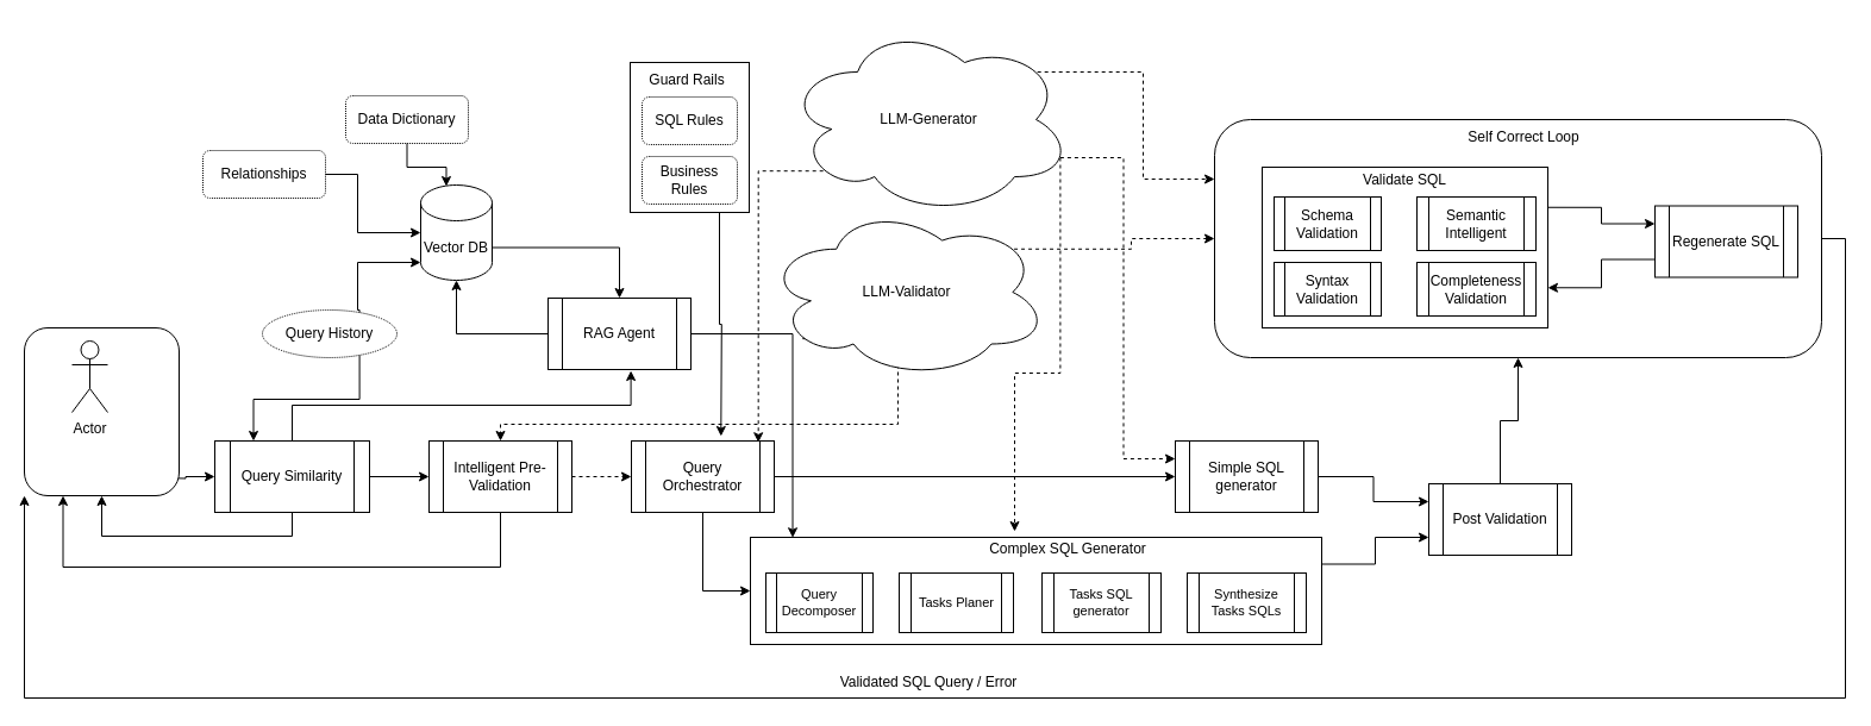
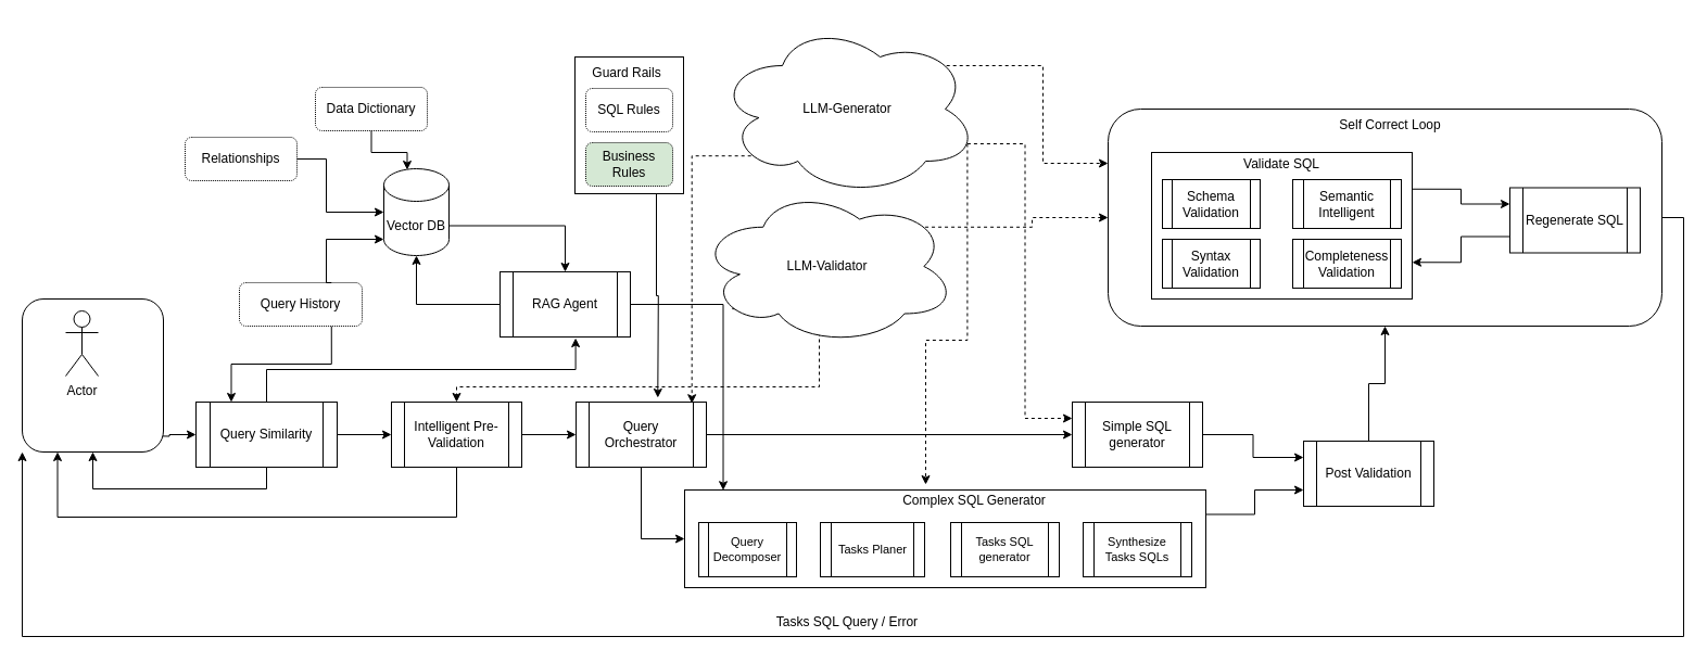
- <mxCell id="25" value="Business Rules" style="rounded=1;whiteSpace=wrap;html=1;dashed=1;dashPattern=1 1;" vertex="1" parent="1"><mxGeometry x="539" y="131" width="80" height="40" as="geometry" /></mxCell>
+ <mxCell id="25" value="Business Rules" style="rounded=1;whiteSpace=wrap;html=1;dashed=1;dashPattern=1 1;fillColor=#d5e8d4;" vertex="1" parent="1"><mxGeometry x="539" y="131" width="80" height="40" as="geometry" /></mxCell>
- <mxCell id="23" value="Query History" style="ellipse;whiteSpace=wrap;html=1;dashed=1;dashPattern=1 1;" vertex="1" parent="1"><mxGeometry x="220" y="260" width="113" height="40" as="geometry" /></mxCell>
+ <mxCell id="23" value="Query History" style="rounded=1;whiteSpace=wrap;html=1;dashed=1;dashPattern=1 1;" vertex="1" parent="1"><mxGeometry x="220" y="260" width="113" height="40" as="geometry" /></mxCell>
- <mxCell id="37" style="edgeStyle=orthogonalEdgeStyle;rounded=0;orthogonalLoop=1;jettySize=auto;html=1;exitX=1;exitY=0.5;exitDx=0;exitDy=0;entryX=0;entryY=0.5;entryDx=0;entryDy=0;dashed=1;" edge="1" parent="1" source="39" target="33"><mxGeometry relative="1" as="geometry" /></mxCell>
+ <mxCell id="37" style="edgeStyle=orthogonalEdgeStyle;rounded=0;orthogonalLoop=1;jettySize=auto;html=1;exitX=1;exitY=0.5;exitDx=0;exitDy=0;entryX=0;entryY=0.5;entryDx=0;entryDy=0;" edge="1" parent="1" source="39" target="33"><mxGeometry relative="1" as="geometry" /></mxCell>
- <mxCell id="61" value="Validated SQL Query / Error" style="text;html=1;whiteSpace=wrap;strokeColor=none;fillColor=none;align=center;verticalAlign=middle;rounded=0;" vertex="1" parent="1"><mxGeometry x="670" y="558" width="220" height="30" as="geometry" /></mxCell>
+ <mxCell id="61" value="Tasks SQL Query / Error" style="text;html=1;whiteSpace=wrap;strokeColor=none;fillColor=none;align=center;verticalAlign=middle;rounded=0;" vertex="1" parent="1"><mxGeometry x="670" y="558" width="220" height="30" as="geometry" /></mxCell>
